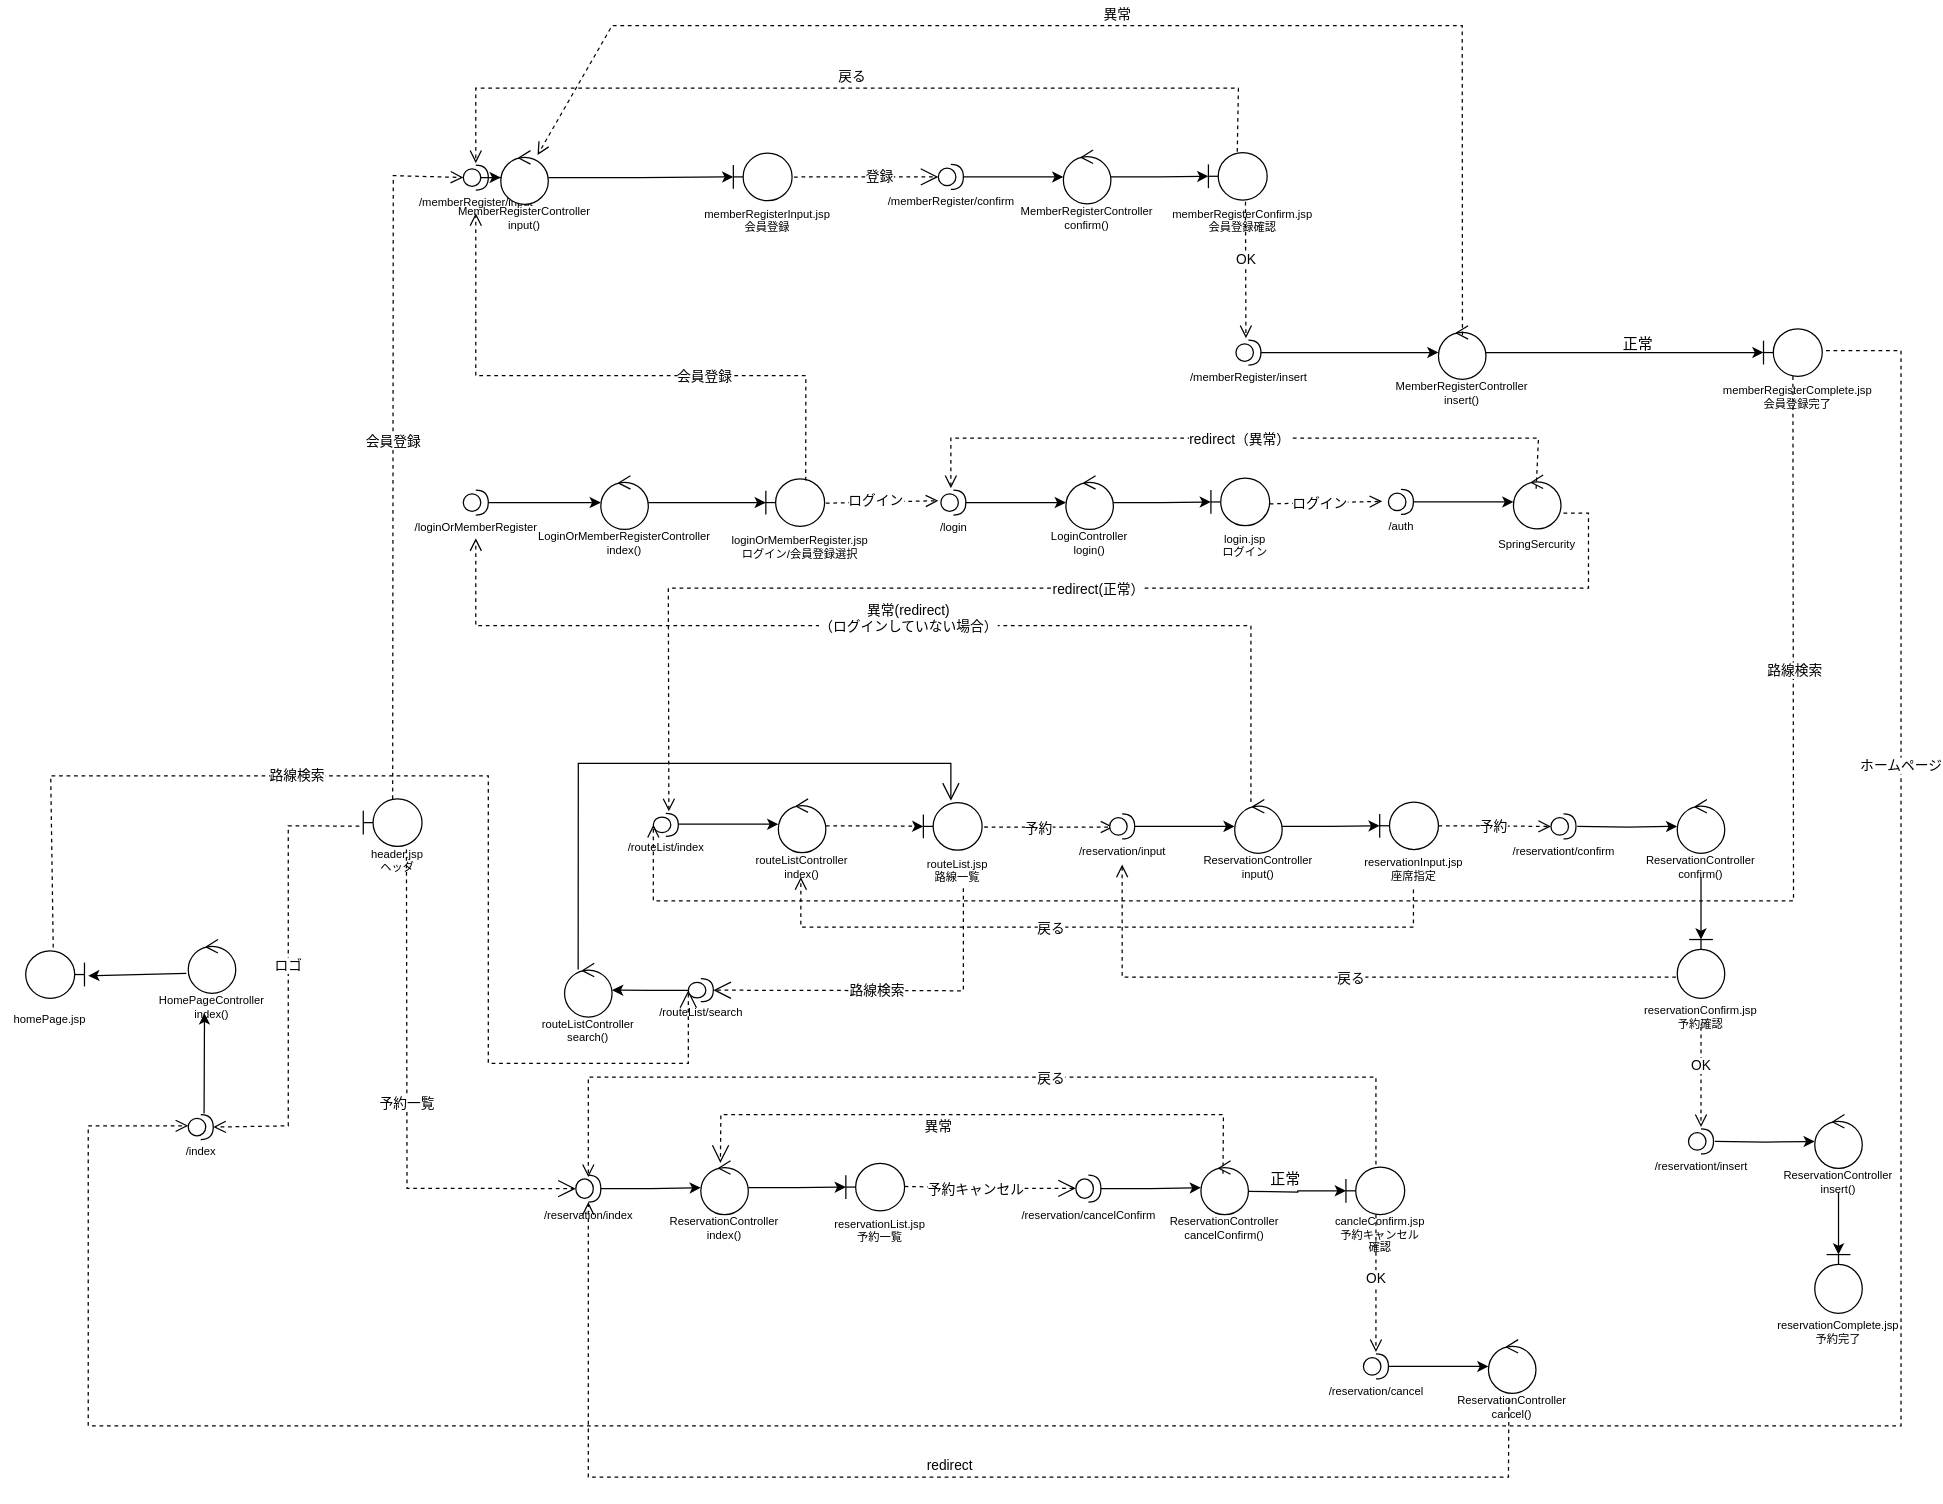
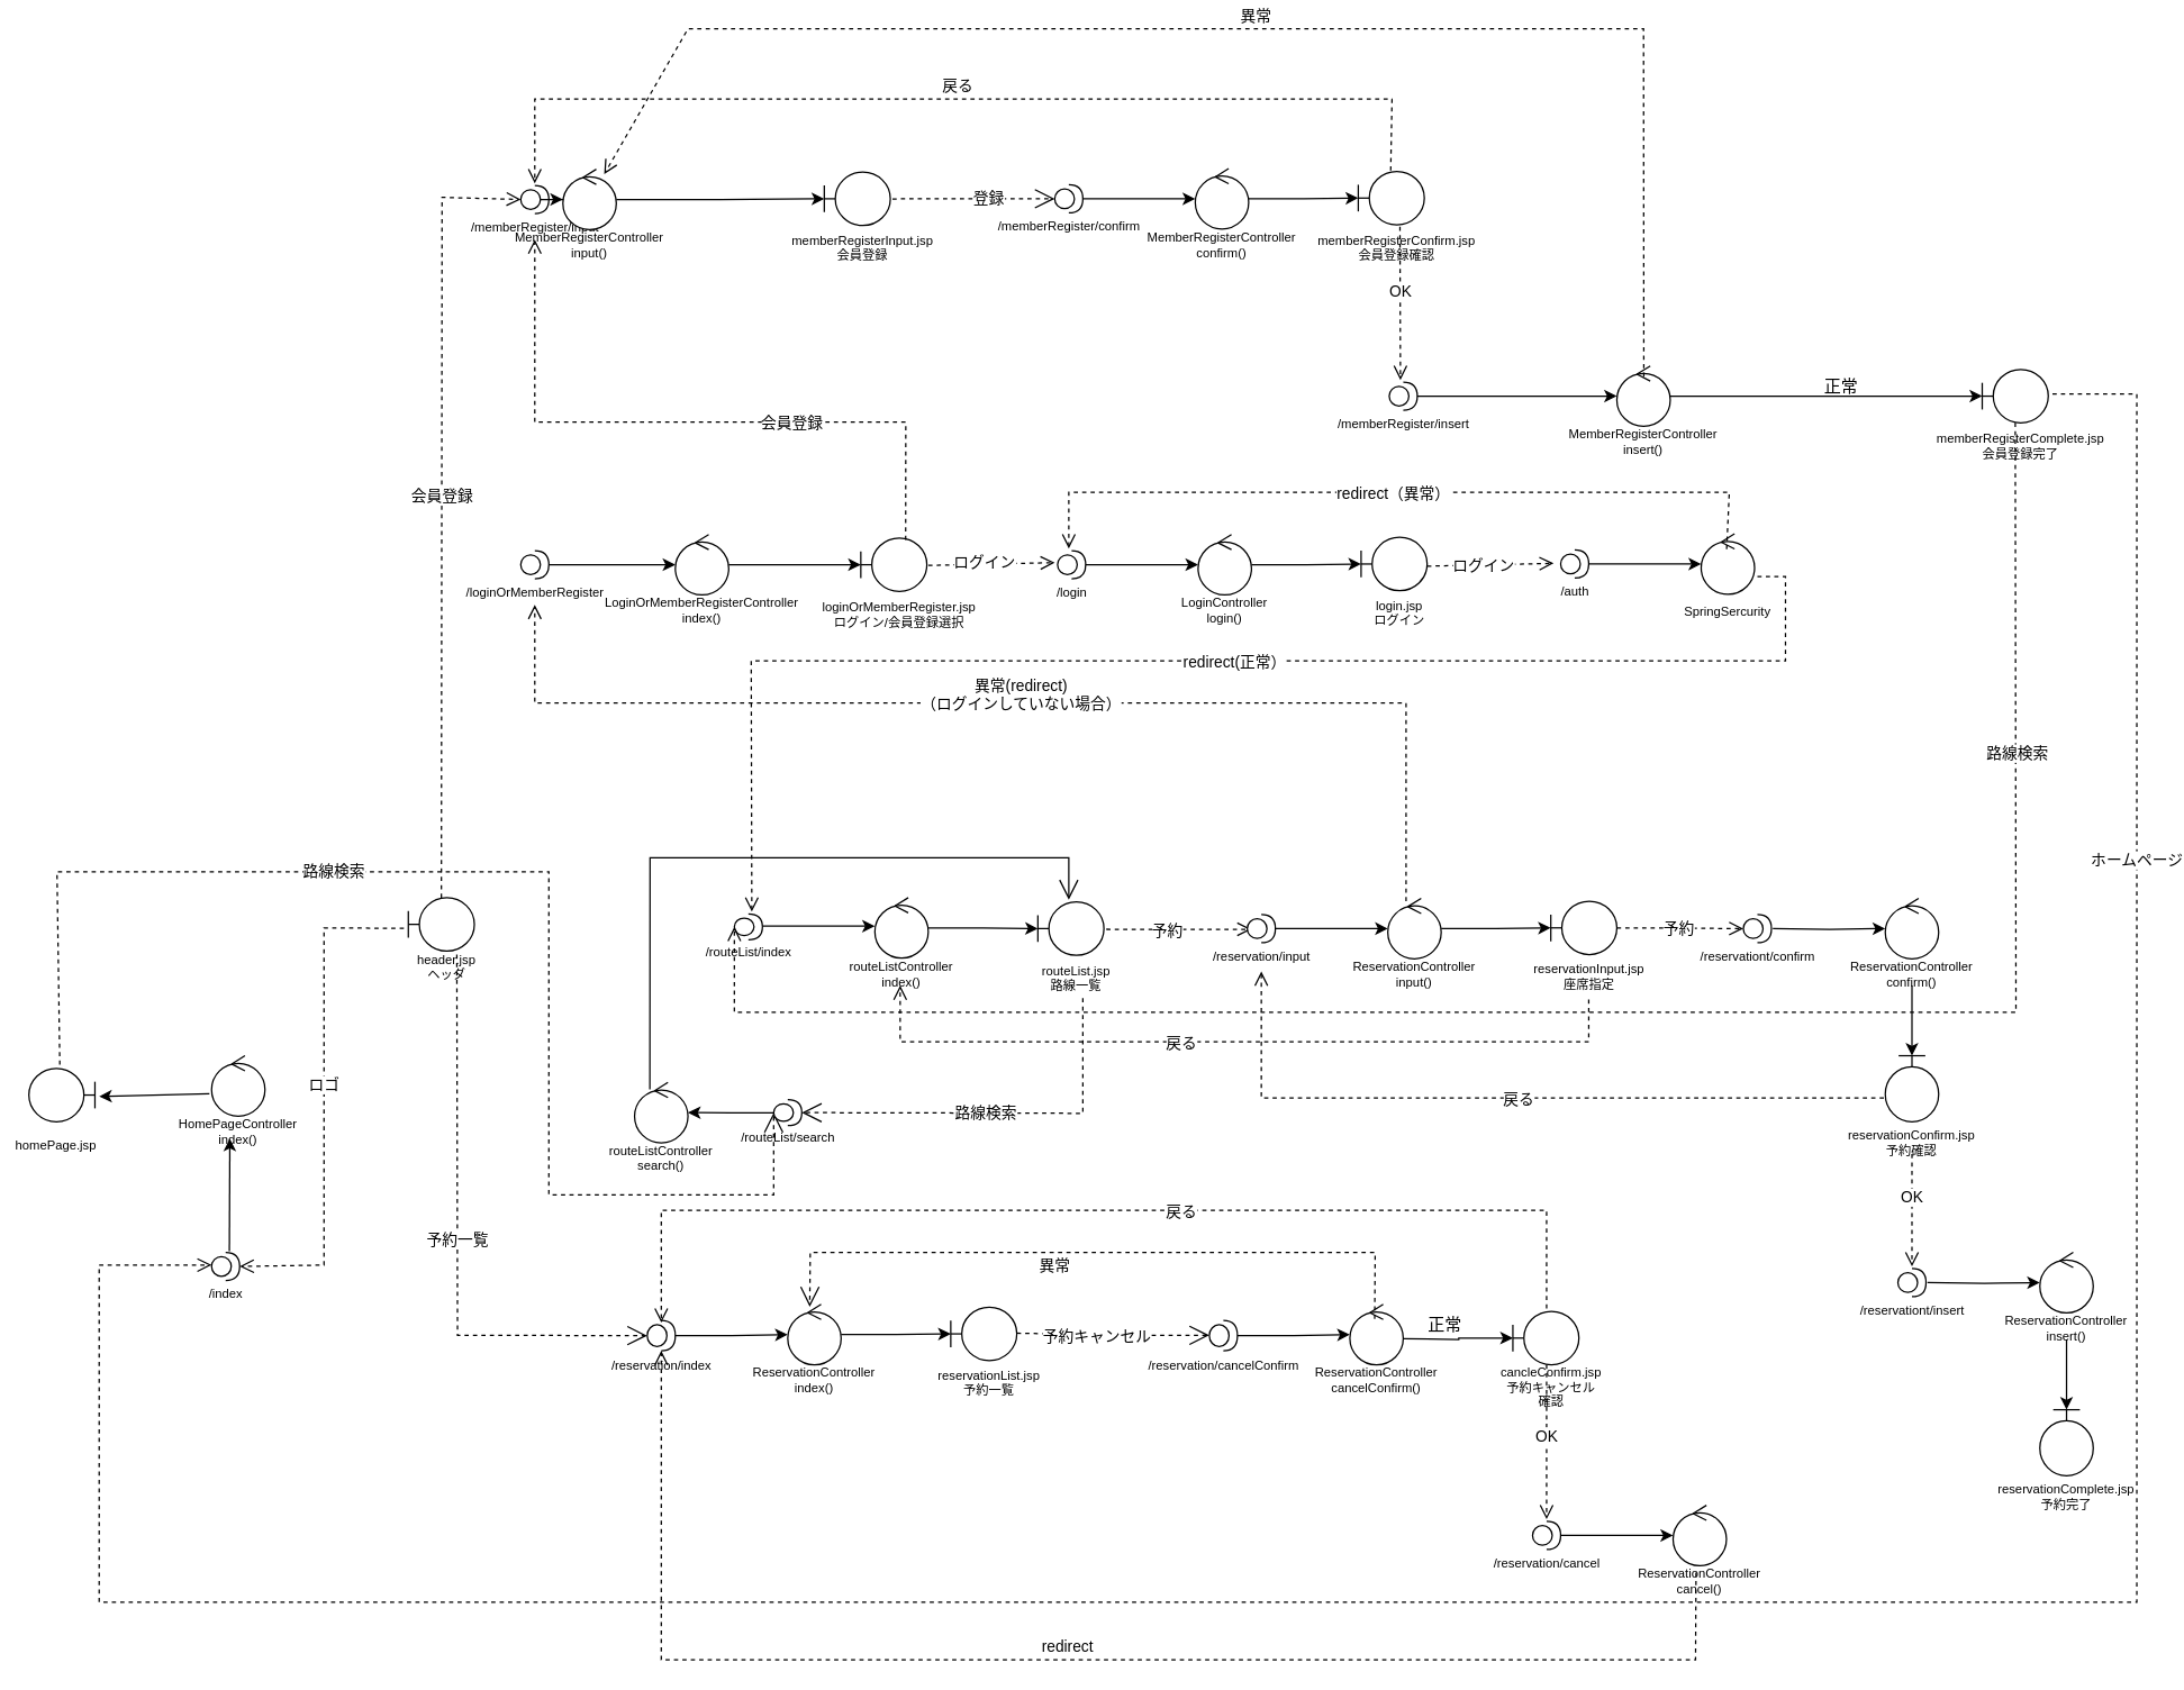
- <mxCell id="3" value="" style="edgeStyle=orthogonalEdgeStyle;rounded=0;orthogonalLoop=1;jettySize=auto;html=1;dashed=1;" edge="1" parent="1" source="4" target="5"><mxGeometry relative="1" as="geometry" /></mxCell>
+ <mxCell id="3" value="" style="edgeStyle=orthogonalEdgeStyle;rounded=0;orthogonalLoop=1;jettySize=auto;html=1;" edge="1" parent="1" source="4" target="5"><mxGeometry relative="1" as="geometry" /></mxCell>
